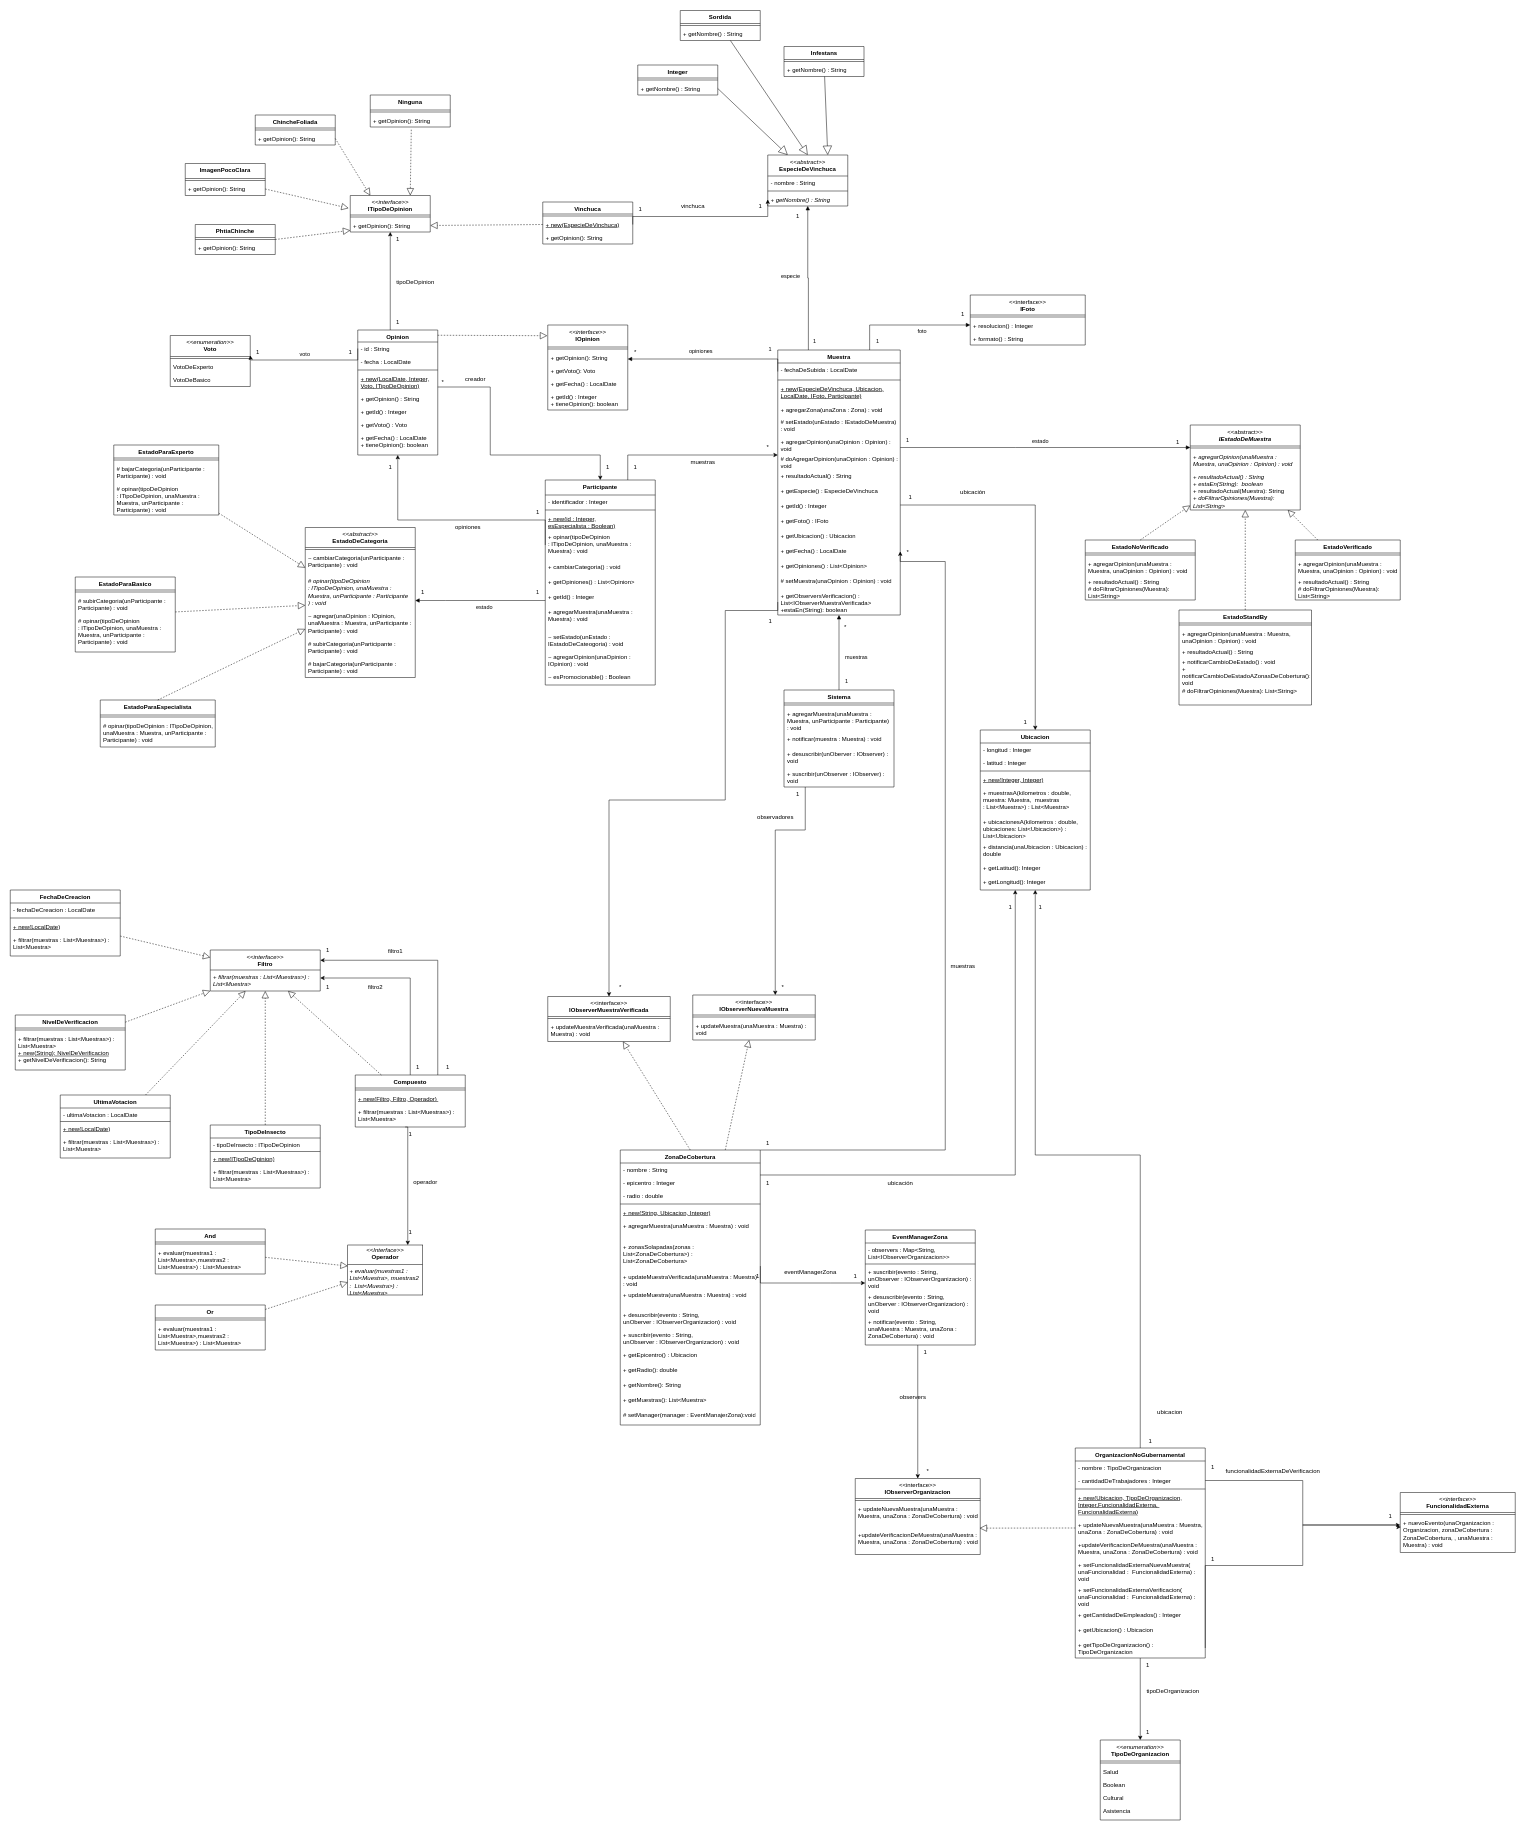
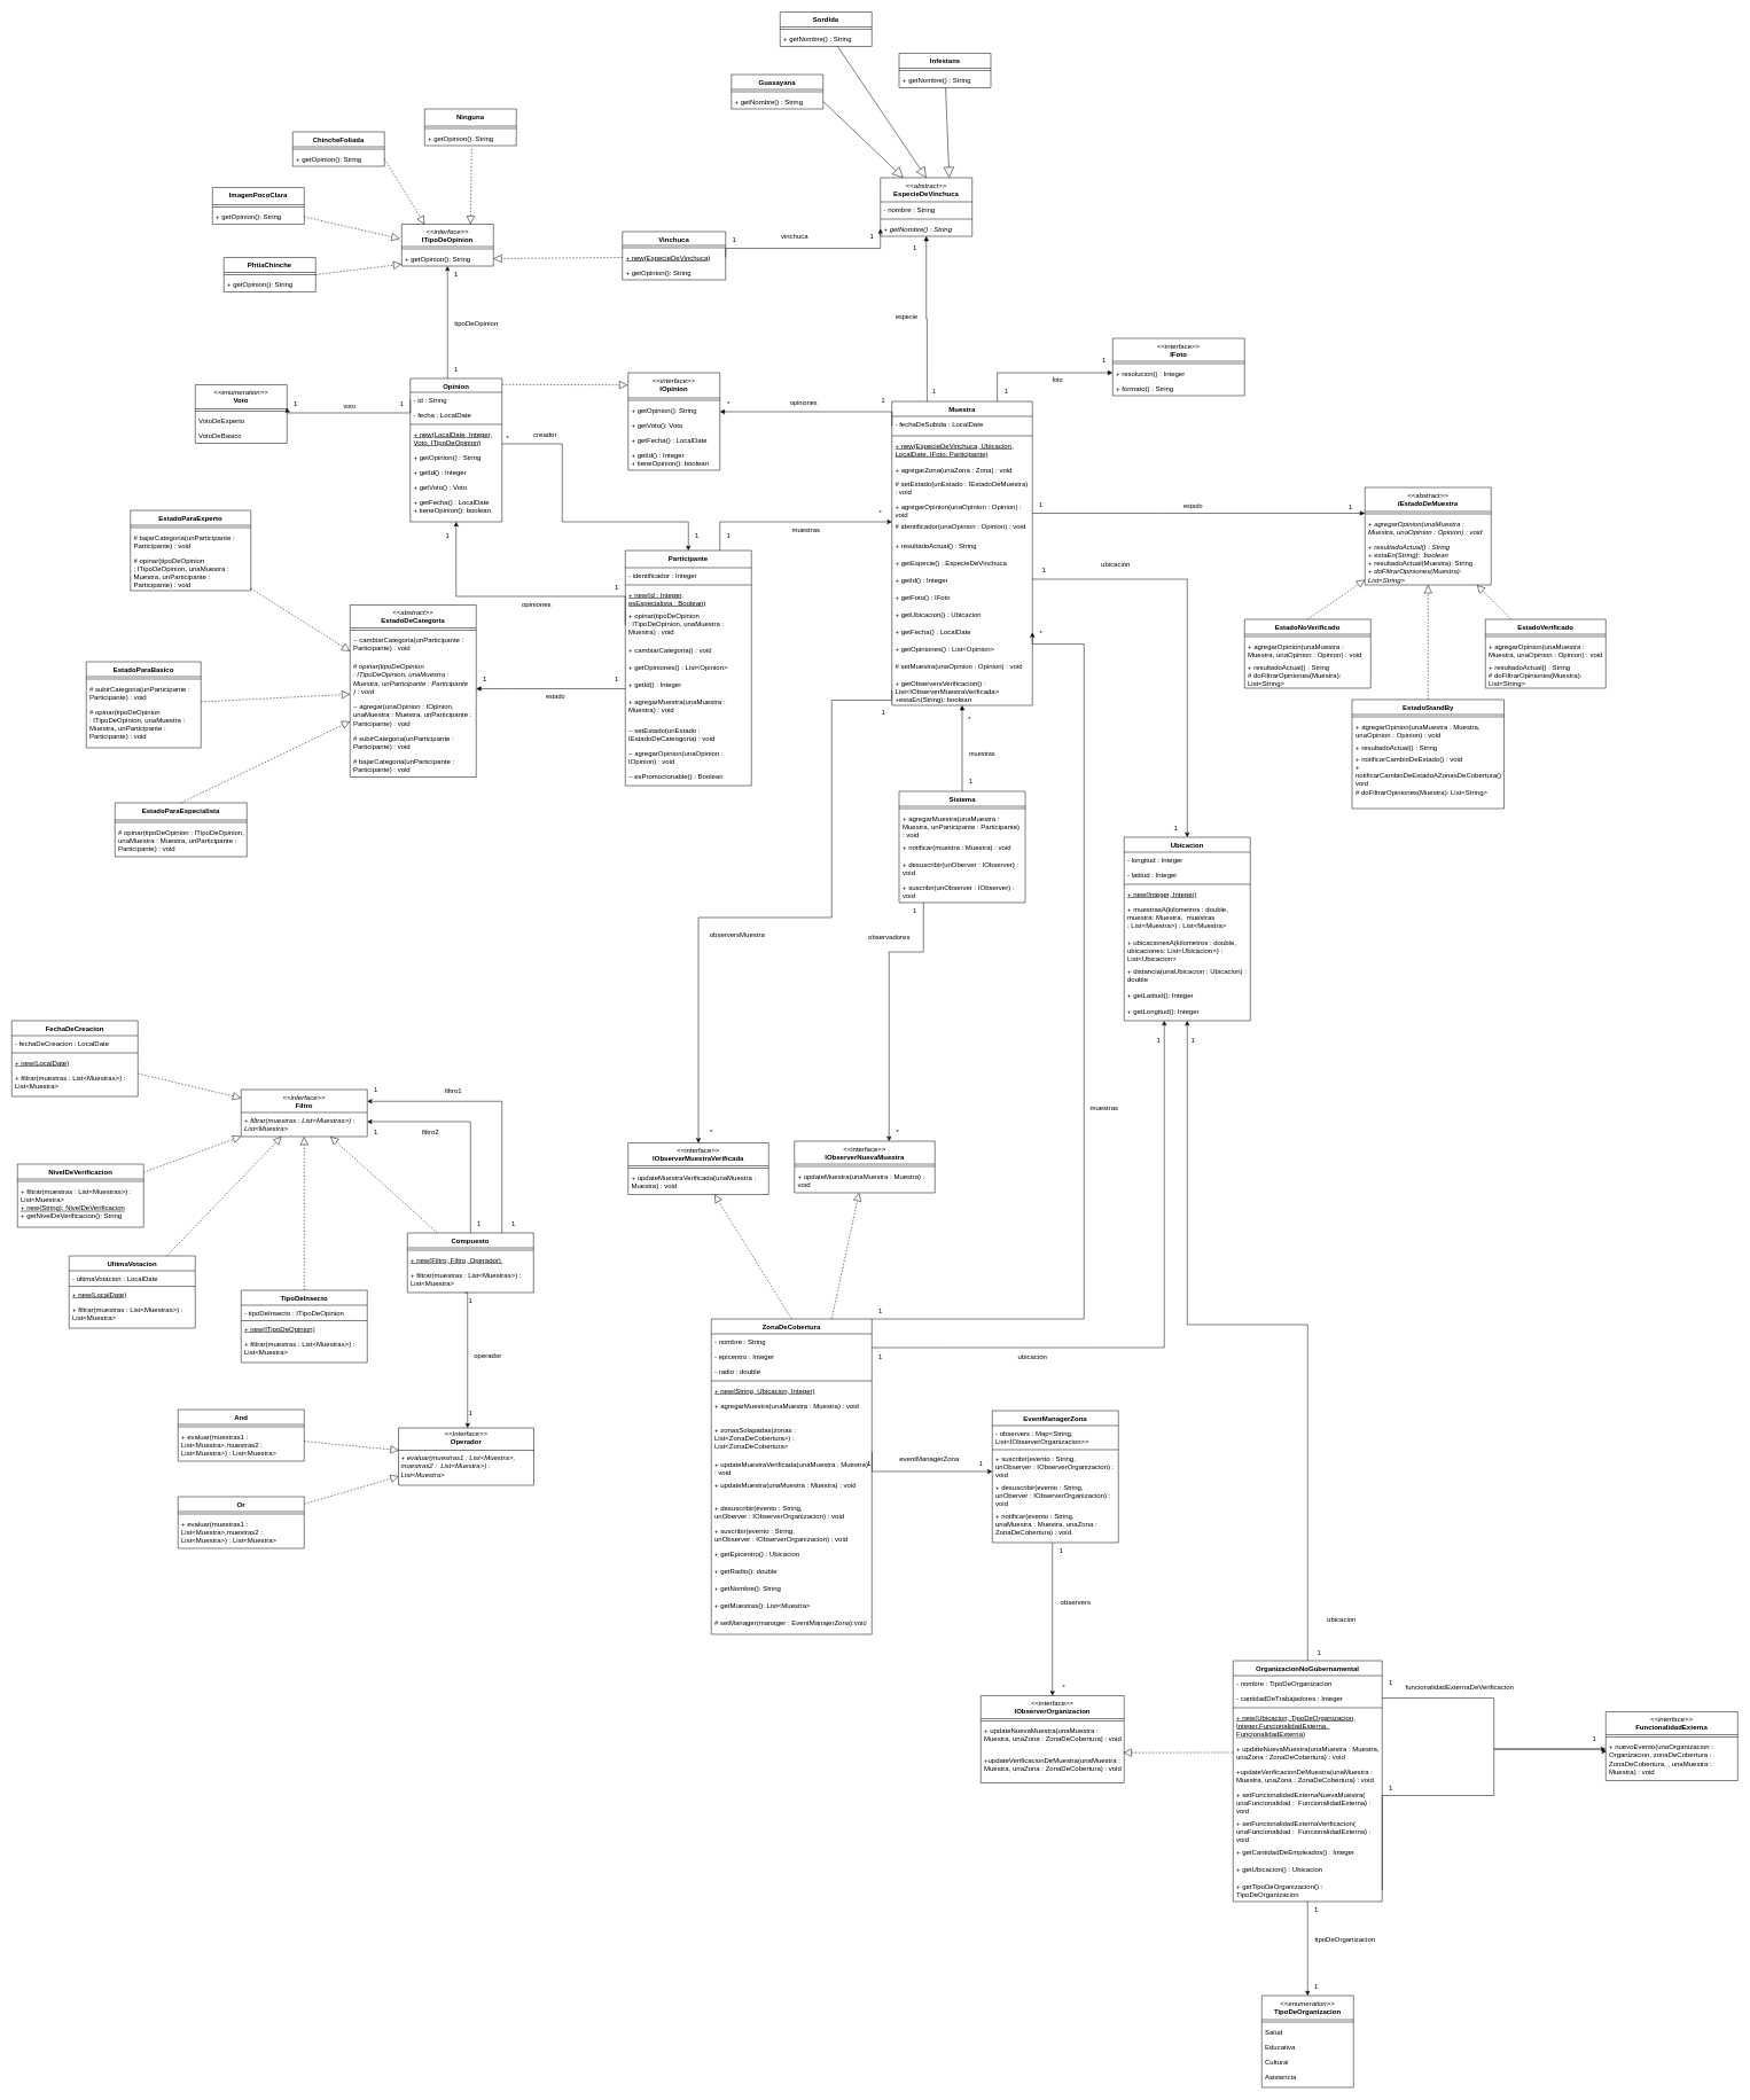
- <mxCell id="145" value="Integer" style="swimlane;fontStyle=1;align=center;verticalAlign=top;childLayout=stackLayout;horizontal=1;startSize=26;horizontalStack=0;resizeParent=1;resizeParentMax=0;resizeLast=0;collapsible=1;marginBottom=0;whiteSpace=wrap;html=1;" parent="1" vertex="1"><mxGeometry x="1275" y="129" width="160" height="60" as="geometry" /></mxCell>
+ <mxCell id="145" value="Guasayana" style="swimlane;fontStyle=1;align=center;verticalAlign=top;childLayout=stackLayout;horizontal=1;startSize=26;horizontalStack=0;resizeParent=1;resizeParentMax=0;resizeLast=0;collapsible=1;marginBottom=0;whiteSpace=wrap;html=1;" parent="1" vertex="1"><mxGeometry x="1275" y="129" width="160" height="60" as="geometry" /></mxCell>
- <mxCell id="9" value="# doAgregarOpinion(unaOpinion : Opinion) : void" style="text;strokeColor=none;fillColor=none;align=left;verticalAlign=top;spacingLeft=4;spacingRight=4;overflow=hidden;rotatable=0;points=[[0,0.5],[1,0.5]];portConstraint=eastwest;whiteSpace=wrap;html=1;" parent="2" vertex="1"><mxGeometry y="204" width="245" height="34" as="geometry" /></mxCell>
+ <mxCell id="9" value="# identificador(unaOpinion : Opinion) : void" style="text;strokeColor=none;fillColor=none;align=left;verticalAlign=top;spacingLeft=4;spacingRight=4;overflow=hidden;rotatable=0;points=[[0,0.5],[1,0.5]];portConstraint=eastwest;whiteSpace=wrap;html=1;" parent="2" vertex="1"><mxGeometry y="204" width="245" height="34" as="geometry" /></mxCell>
+ <mxCell id="295" value="observersMuestra" style="text;html=1;align=center;verticalAlign=middle;resizable=0;points=[];autosize=1;strokeColor=none;fillColor=none;" parent="1" vertex="1"><mxGeometry x="1225" y="1614" width="120" height="30" as="geometry" /></mxCell>
- <mxCell id="333" value="&lt;p style=&quot;margin:0px;margin-top:4px;text-align:center;&quot;&gt;&lt;i&gt;&amp;lt;&amp;lt;Interface&amp;gt;&amp;gt;&lt;/i&gt;&lt;br&gt;&lt;b&gt;Operador&lt;/b&gt;&lt;/p&gt;&lt;hr size=&quot;1&quot; style=&quot;border-style:solid;&quot;&gt;&lt;p style=&quot;margin:0px;margin-left:4px;&quot;&gt;+&amp;nbsp;&lt;i style=&quot;background-color: transparent; color: light-dark(rgb(0, 0, 0), rgb(255, 255, 255));&quot;&gt;evaluar(muestras1 : List&amp;lt;Muestra&amp;gt;, muestras2 :&amp;nbsp; List&amp;lt;Muestra&amp;gt;) : List&amp;lt;Muestra&amp;gt;&lt;/i&gt;&lt;/p&gt;" style="verticalAlign=top;align=left;overflow=fill;html=1;whiteSpace=wrap;" parent="1" vertex="1"><mxGeometry x="695" y="2489" width="150" height="100" as="geometry" /></mxCell>
+ <mxCell id="333" value="&lt;p style=&quot;margin:0px;margin-top:4px;text-align:center;&quot;&gt;&lt;i&gt;&amp;lt;&amp;lt;Interface&amp;gt;&amp;gt;&lt;/i&gt;&lt;br&gt;&lt;b&gt;Operador&lt;/b&gt;&lt;/p&gt;&lt;hr size=&quot;1&quot; style=&quot;border-style:solid;&quot;&gt;&lt;p style=&quot;margin:0px;margin-left:4px;&quot;&gt;+&amp;nbsp;&lt;i style=&quot;background-color: transparent; color: light-dark(rgb(0, 0, 0), rgb(255, 255, 255));&quot;&gt;evaluar(muestras1 : List&amp;lt;Muestra&amp;gt;, muestras2 :&amp;nbsp; List&amp;lt;Muestra&amp;gt;) : List&amp;lt;Muestra&amp;gt;&lt;/i&gt;&lt;/p&gt;" style="verticalAlign=top;align=left;overflow=fill;html=1;whiteSpace=wrap;" parent="1" vertex="1"><mxGeometry x="695" y="2489" width="235" height="100" as="geometry" /></mxCell>
- <mxCell id="321" value="observers&lt;br&gt;" style="text;html=1;align=center;verticalAlign=middle;resizable=0;points=[];autosize=1;strokeColor=none;fillColor=none;" parent="1" vertex="1"><mxGeometry x="1785" y="2779" width="80" height="30" as="geometry" /></mxCell>
+ <mxCell id="321" value="observers&lt;br&gt;" style="text;html=1;align=center;verticalAlign=middle;resizable=0;points=[];autosize=1;strokeColor=none;fillColor=none;" parent="1" vertex="1"><mxGeometry x="1835" y="2779" width="80" height="30" as="geometry" /></mxCell>
- <mxCell id="210" value="Boolean" style="text;strokeColor=none;fillColor=none;align=left;verticalAlign=top;spacingLeft=4;spacingRight=4;overflow=hidden;rotatable=0;points=[[0,0.5],[1,0.5]];portConstraint=eastwest;whiteSpace=wrap;html=1;" parent="207" vertex="1"><mxGeometry y="76" width="160" height="26" as="geometry" /></mxCell>
+ <mxCell id="210" value="Educativa" style="text;strokeColor=none;fillColor=none;align=left;verticalAlign=top;spacingLeft=4;spacingRight=4;overflow=hidden;rotatable=0;points=[[0,0.5],[1,0.5]];portConstraint=eastwest;whiteSpace=wrap;html=1;" parent="207" vertex="1"><mxGeometry y="76" width="160" height="26" as="geometry" /></mxCell>
